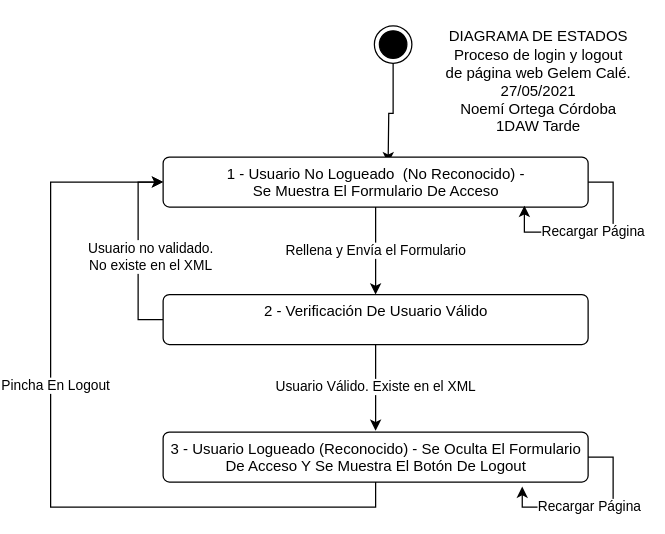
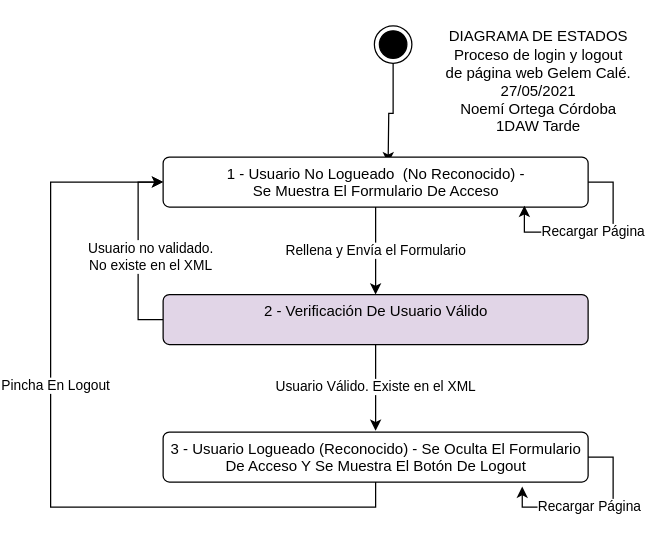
- <mxCell id="9" value="2 - Verificación De Usuario Válido" style="html=1;align=center;verticalAlign=top;rounded=1;absoluteArcSize=1;arcSize=10;dashed=0;" parent="1" vertex="1"><mxGeometry x="110" y="235" width="340" height="40" as="geometry" /></mxCell>
+ <mxCell id="9" value="2 - Verificación De Usuario Válido" style="html=1;align=center;verticalAlign=top;rounded=1;absoluteArcSize=1;arcSize=10;dashed=0;fillColor=#e1d5e7;" parent="1" vertex="1"><mxGeometry x="110" y="235" width="340" height="40" as="geometry" /></mxCell>
